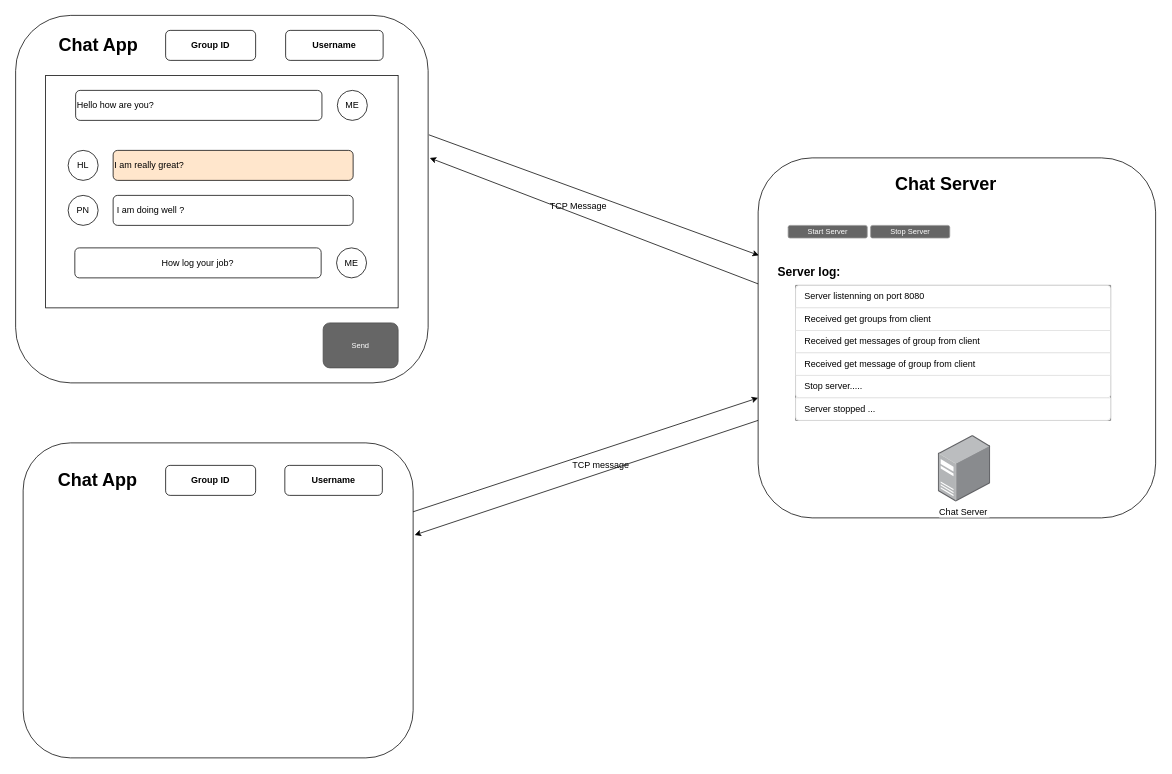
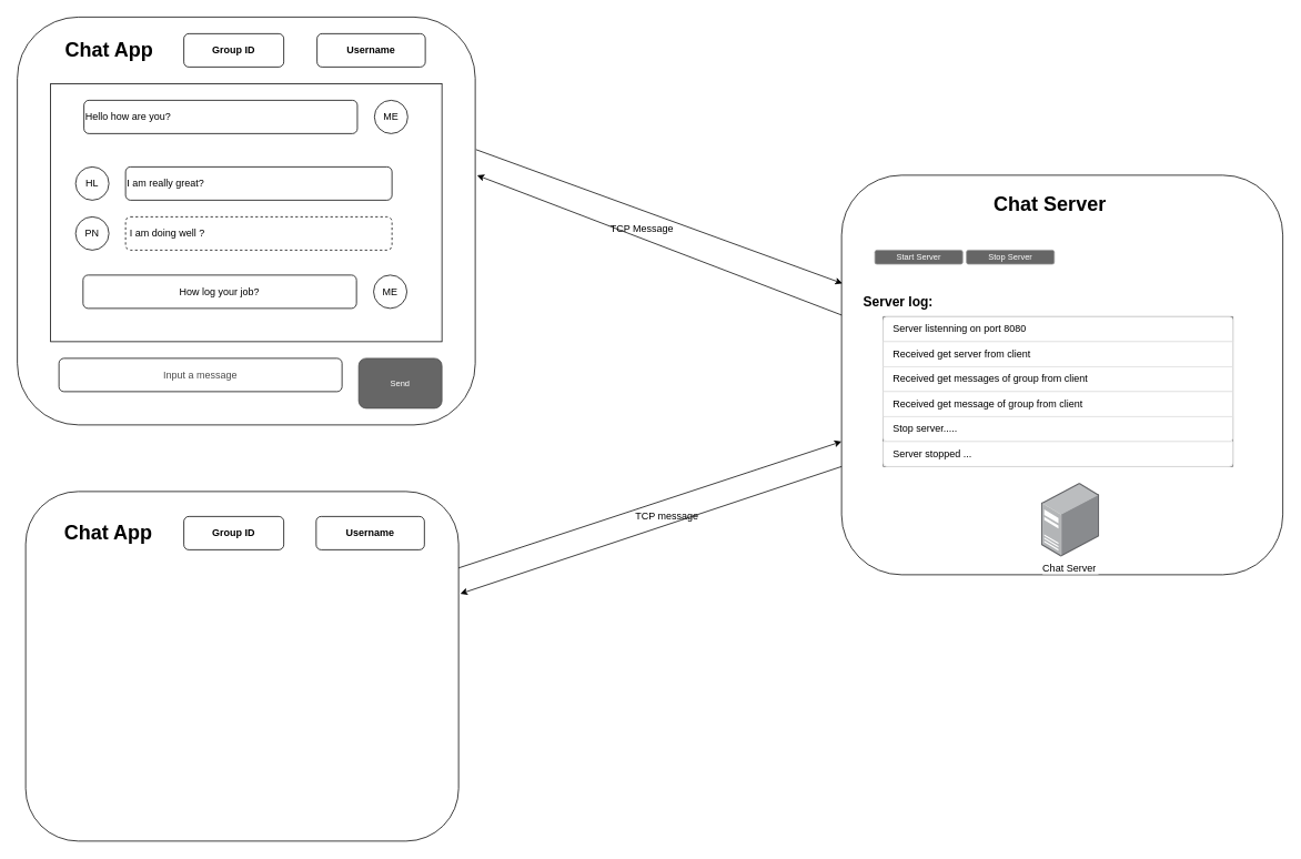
- <mxCell id="7" value="I am really great?" style="rounded=1;whiteSpace=wrap;html=1;align=left;fillColor=#ffe6cc;" vertex="1" parent="6"><mxGeometry x="60" width="320" height="40" as="geometry" /></mxCell>
+ <mxCell id="7" value="I am really great?" style="rounded=1;whiteSpace=wrap;html=1;align=left;" vertex="1" parent="6"><mxGeometry x="60" width="320" height="40" as="geometry" /></mxCell>
- <mxCell id="14" value="&amp;nbsp;I am doing well ?" style="rounded=1;whiteSpace=wrap;html=1;align=left;" vertex="1" parent="13"><mxGeometry x="60" width="320" height="40" as="geometry" /></mxCell>
+ <mxCell id="14" value="&amp;nbsp;I am doing well ?" style="rounded=1;whiteSpace=wrap;html=1;align=left;dashed=1;" vertex="1" parent="13"><mxGeometry x="60" width="320" height="40" as="geometry" /></mxCell>
- <mxCell id="29" value="Received get groups from client&amp;nbsp;" style="text;strokeColor=#DFDFDF;fillColor=#FFFFFF;align=left;verticalAlign=middle;spacingLeft=10;spacingRight=10;overflow=hidden;points=[[0,0.5],[1,0.5]];portConstraint=eastwest;rotatable=0;whiteSpace=wrap;html=1;rSize=5;fontColor=#000000;" vertex="1" parent="27"><mxGeometry y="30" width="420" height="30" as="geometry" /></mxCell>
+ <mxCell id="29" value="Received get server from client&amp;nbsp;" style="text;strokeColor=#DFDFDF;fillColor=#FFFFFF;align=left;verticalAlign=middle;spacingLeft=10;spacingRight=10;overflow=hidden;points=[[0,0.5],[1,0.5]];portConstraint=eastwest;rotatable=0;whiteSpace=wrap;html=1;rSize=5;fontColor=#000000;" vertex="1" parent="27"><mxGeometry y="30" width="420" height="30" as="geometry" /></mxCell>
+ <mxCell id="4" value="Input a message" style="rounded=1;whiteSpace=wrap;html=1;textOpacity=70;" vertex="1" parent="1"><mxGeometry x="70" y="430" width="340" height="40" as="geometry" /></mxCell>
